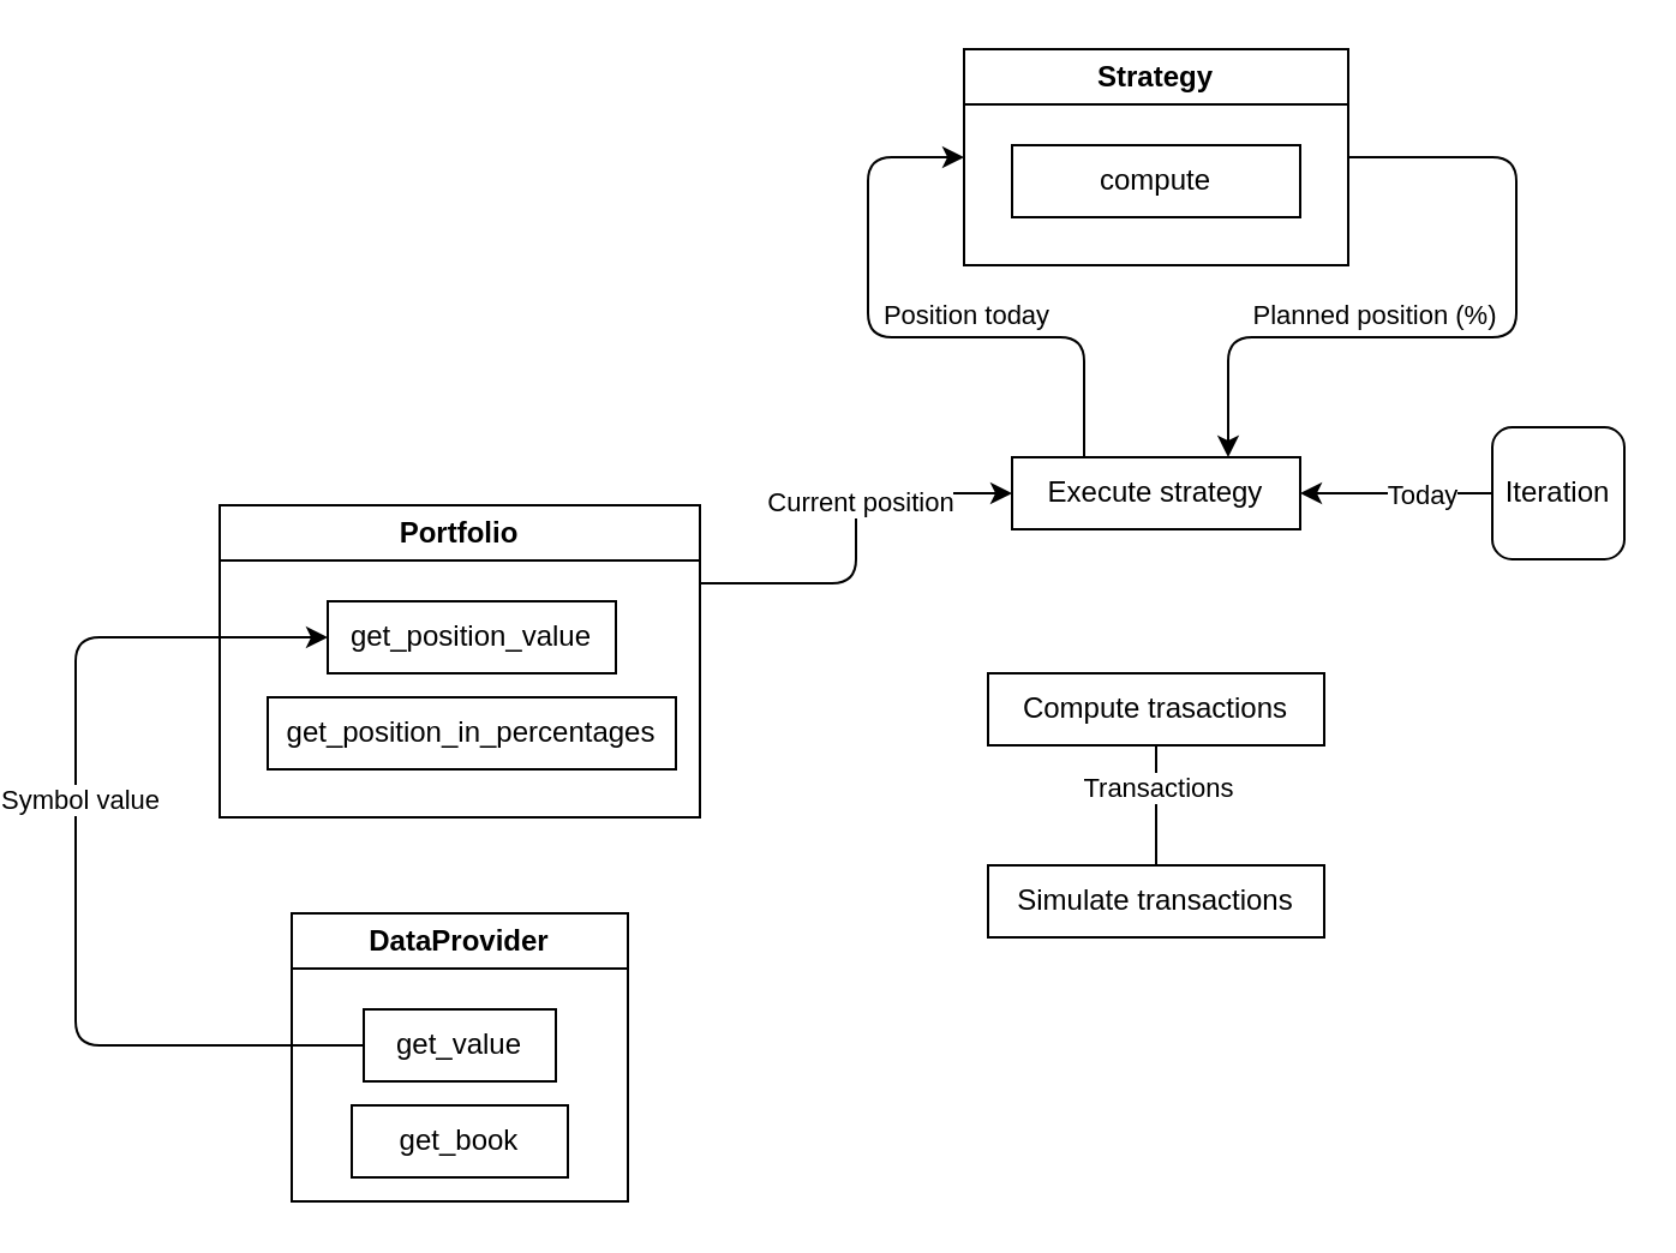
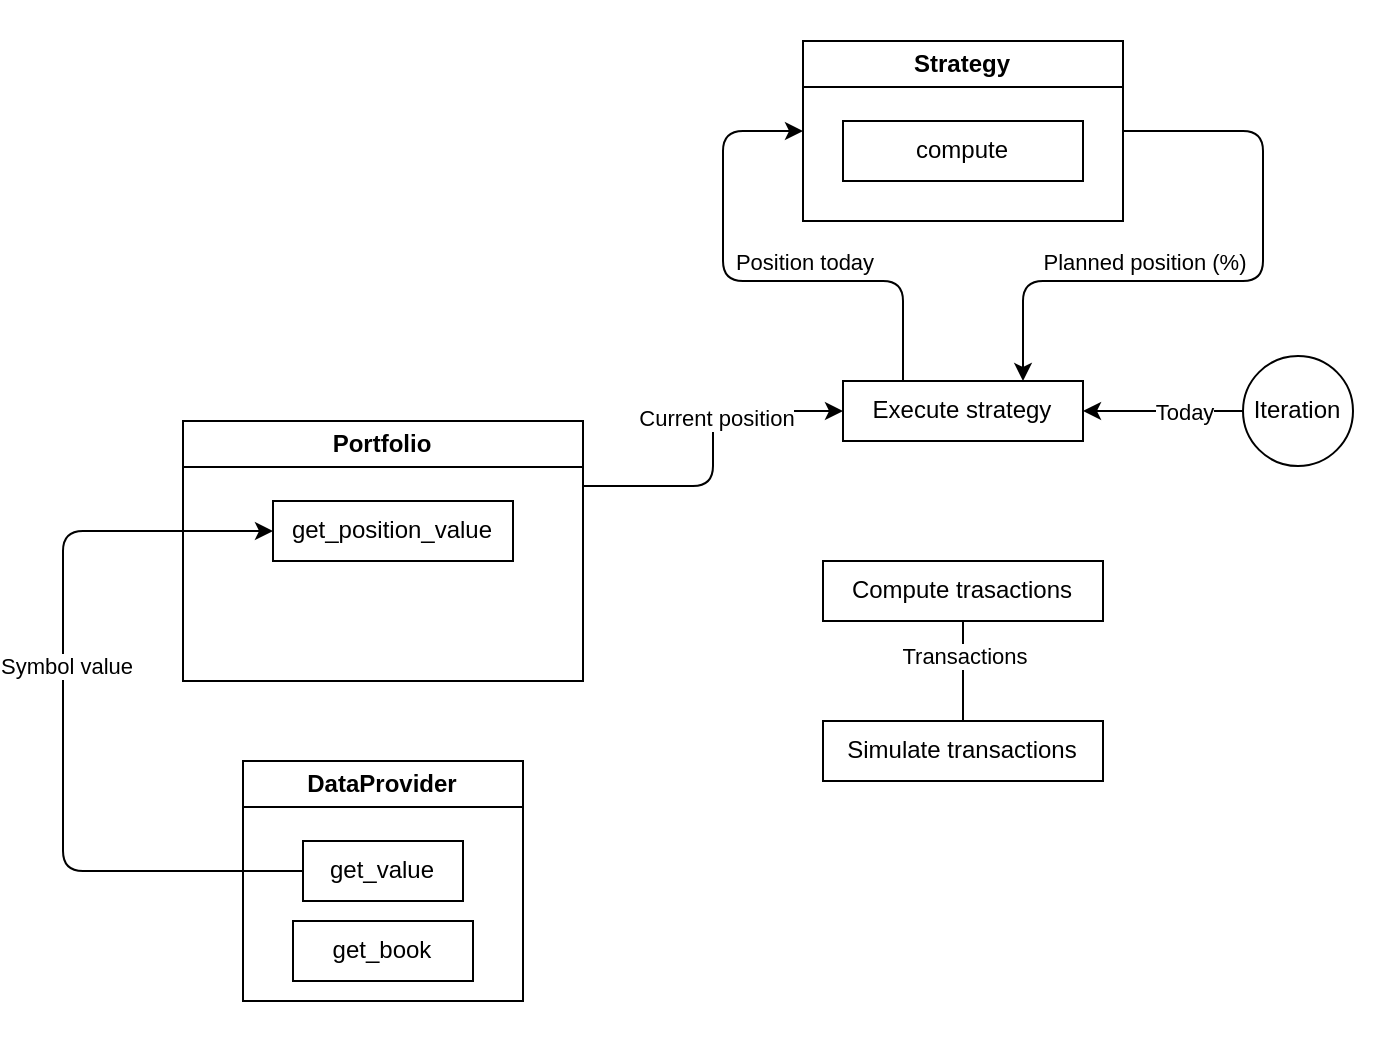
- <mxCell id="25" value="Iteration" style="whiteSpace=wrap;html=1;aspect=fixed;rounded=1;" vertex="1" parent="1"><mxGeometry x="610" y="177.5" width="55" height="55" as="geometry" /></mxCell>
+ <mxCell id="25" value="Iteration" style="ellipse;whiteSpace=wrap;html=1;aspect=fixed;" vertex="1" parent="1"><mxGeometry x="610" y="177.5" width="55" height="55" as="geometry" /></mxCell>
- <mxCell id="8" value="get_position_in_percentages" style="rounded=0;whiteSpace=wrap;html=1;" vertex="1" parent="6"><mxGeometry x="20" y="80" width="170" height="30" as="geometry" /></mxCell>
